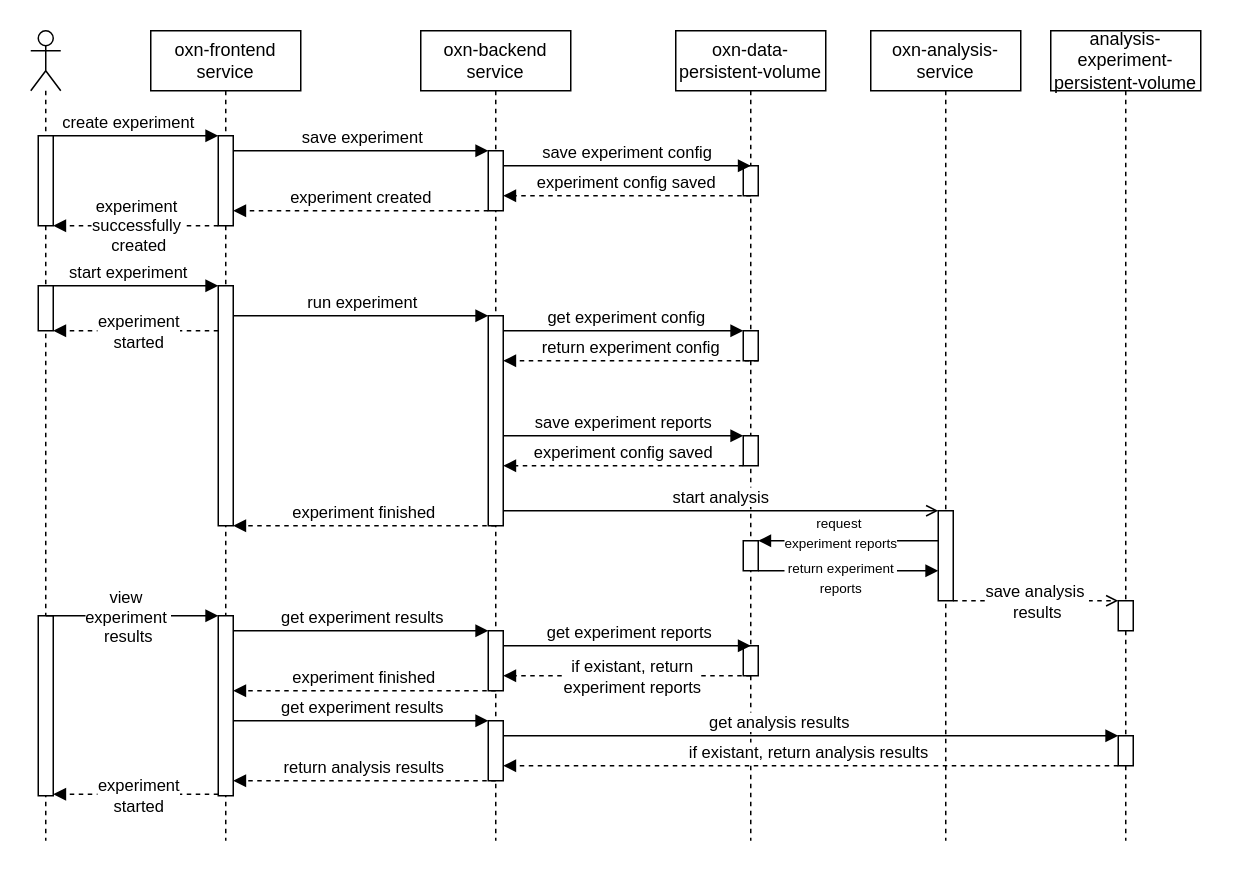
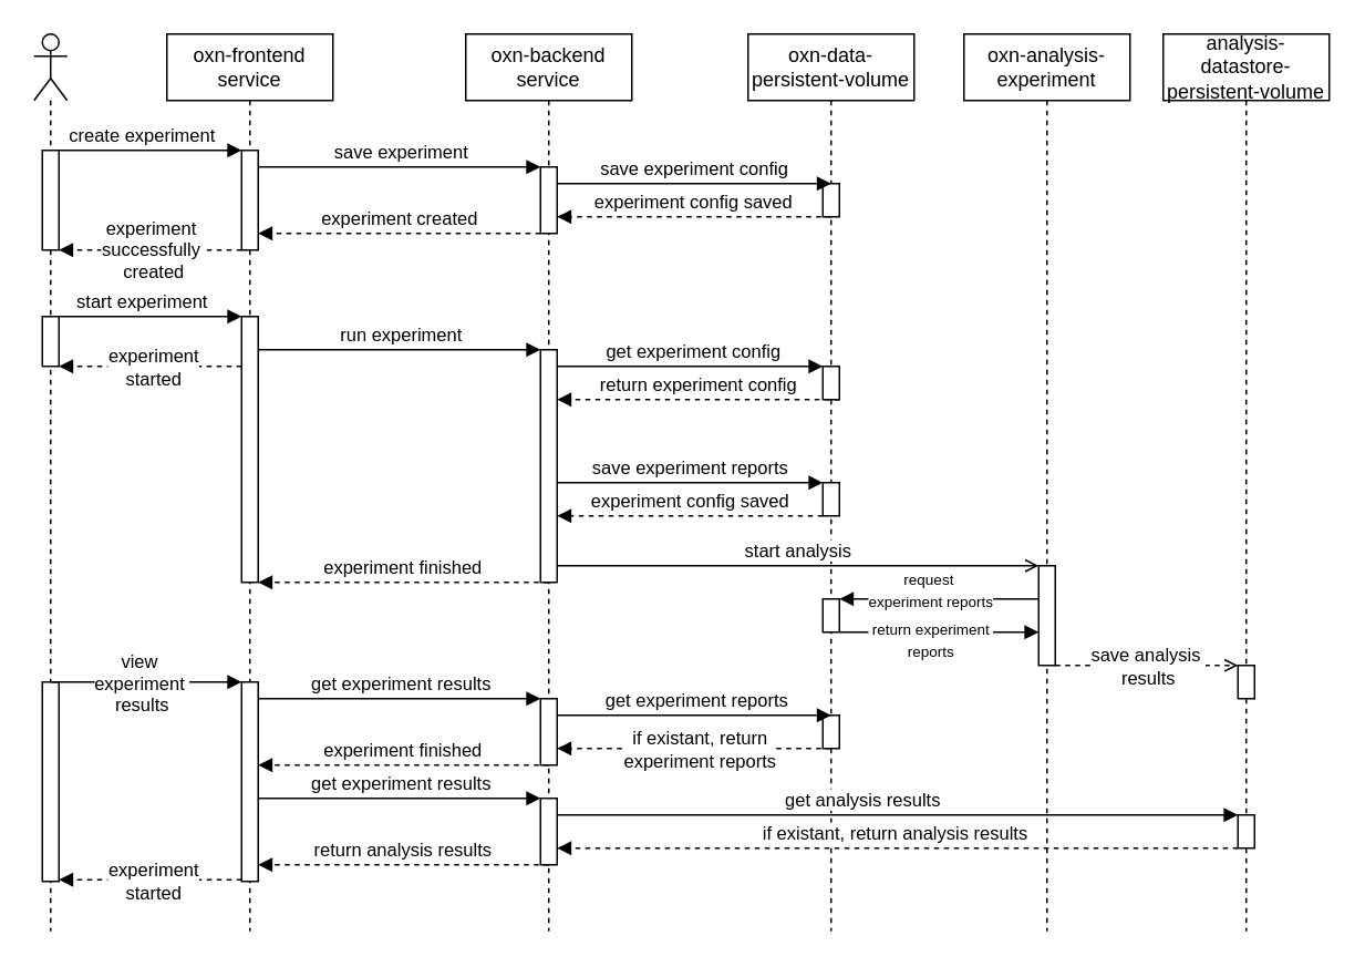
- <mxCell id="27" value="oxn-analysis-service" style="shape=umlLifeline;perimeter=lifelinePerimeter;whiteSpace=wrap;html=1;container=0;dropTarget=0;collapsible=0;recursiveResize=0;outlineConnect=0;portConstraint=eastwest;newEdgeStyle={&quot;edgeStyle&quot;:&quot;elbowEdgeStyle&quot;,&quot;elbow&quot;:&quot;vertical&quot;,&quot;curved&quot;:0,&quot;rounded&quot;:0};" vertex="1" parent="1"><mxGeometry x="580" y="20" width="100" height="540" as="geometry" /></mxCell>
+ <mxCell id="27" value="oxn-analysis-experiment" style="shape=umlLifeline;perimeter=lifelinePerimeter;whiteSpace=wrap;html=1;container=0;dropTarget=0;collapsible=0;recursiveResize=0;outlineConnect=0;portConstraint=eastwest;newEdgeStyle={&quot;edgeStyle&quot;:&quot;elbowEdgeStyle&quot;,&quot;elbow&quot;:&quot;vertical&quot;,&quot;curved&quot;:0,&quot;rounded&quot;:0};" vertex="1" parent="1"><mxGeometry x="580" y="20" width="100" height="540" as="geometry" /></mxCell>
- <mxCell id="29" value="analysis-experiment-persistent-volume" style="shape=umlLifeline;perimeter=lifelinePerimeter;whiteSpace=wrap;html=1;container=0;dropTarget=0;collapsible=0;recursiveResize=0;outlineConnect=0;portConstraint=eastwest;newEdgeStyle={&quot;edgeStyle&quot;:&quot;elbowEdgeStyle&quot;,&quot;elbow&quot;:&quot;vertical&quot;,&quot;curved&quot;:0,&quot;rounded&quot;:0};" vertex="1" parent="1"><mxGeometry x="700" y="20" width="100" height="540" as="geometry" /></mxCell>
+ <mxCell id="29" value="analysis-datastore-persistent-volume" style="shape=umlLifeline;perimeter=lifelinePerimeter;whiteSpace=wrap;html=1;container=0;dropTarget=0;collapsible=0;recursiveResize=0;outlineConnect=0;portConstraint=eastwest;newEdgeStyle={&quot;edgeStyle&quot;:&quot;elbowEdgeStyle&quot;,&quot;elbow&quot;:&quot;vertical&quot;,&quot;curved&quot;:0,&quot;rounded&quot;:0};" vertex="1" parent="1"><mxGeometry x="700" y="20" width="100" height="540" as="geometry" /></mxCell>
